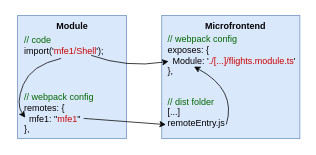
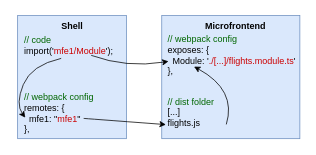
- <mxCell id="4" value="&lt;b&gt;Module&lt;/b&gt;" style="text;html=1;strokeColor=none;fillColor=none;align=center;verticalAlign=middle;whiteSpace=wrap;rounded=0;" vertex="1" parent="1"><mxGeometry x="66" y="20" width="60" height="30" as="geometry" /></mxCell>
+ <mxCell id="4" value="&lt;b&gt;Shell&lt;/b&gt;" style="text;html=1;strokeColor=none;fillColor=none;align=center;verticalAlign=middle;whiteSpace=wrap;rounded=0;" vertex="1" parent="1"><mxGeometry x="66" y="20" width="60" height="30" as="geometry" /></mxCell>
- <mxCell id="6" value="&lt;font color=&quot;#006600&quot;&gt;// code&lt;/font&gt;&lt;br&gt;import('&lt;font color=&quot;#cc0000&quot;&gt;mfe1/Shell&lt;/font&gt;');" style="text;html=1;strokeColor=none;fillColor=none;align=left;verticalAlign=middle;whiteSpace=wrap;rounded=0;" vertex="1" parent="1"><mxGeometry x="30" y="39" width="135" height="41" as="geometry" /></mxCell>
+ <mxCell id="6" value="&lt;font color=&quot;#006600&quot;&gt;// code&lt;/font&gt;&lt;br&gt;import('&lt;font color=&quot;#cc0000&quot;&gt;mfe1/Module&lt;/font&gt;');" style="text;html=1;strokeColor=none;fillColor=none;align=left;verticalAlign=middle;whiteSpace=wrap;rounded=0;" vertex="1" parent="1"><mxGeometry x="30" y="39" width="135" height="41" as="geometry" /></mxCell>
- <mxCell id="9" value="&lt;font color=&quot;#006600&quot;&gt;// dist folder&lt;/font&gt;&lt;br&gt;[...]&lt;br&gt;remoteEntry.js" style="text;html=1;strokeColor=none;fillColor=none;align=left;verticalAlign=middle;whiteSpace=wrap;rounded=0;" vertex="1" parent="1"><mxGeometry x="220.5" y="115" width="127" height="67" as="geometry" /></mxCell>
+ <mxCell id="9" value="&lt;font color=&quot;#006600&quot;&gt;// dist folder&lt;/font&gt;&lt;br&gt;[...]&lt;br&gt;flights.js" style="text;html=1;strokeColor=none;fillColor=none;align=left;verticalAlign=middle;whiteSpace=wrap;rounded=0;" vertex="1" parent="1"><mxGeometry x="220.5" y="115" width="127" height="67" as="geometry" /></mxCell>
